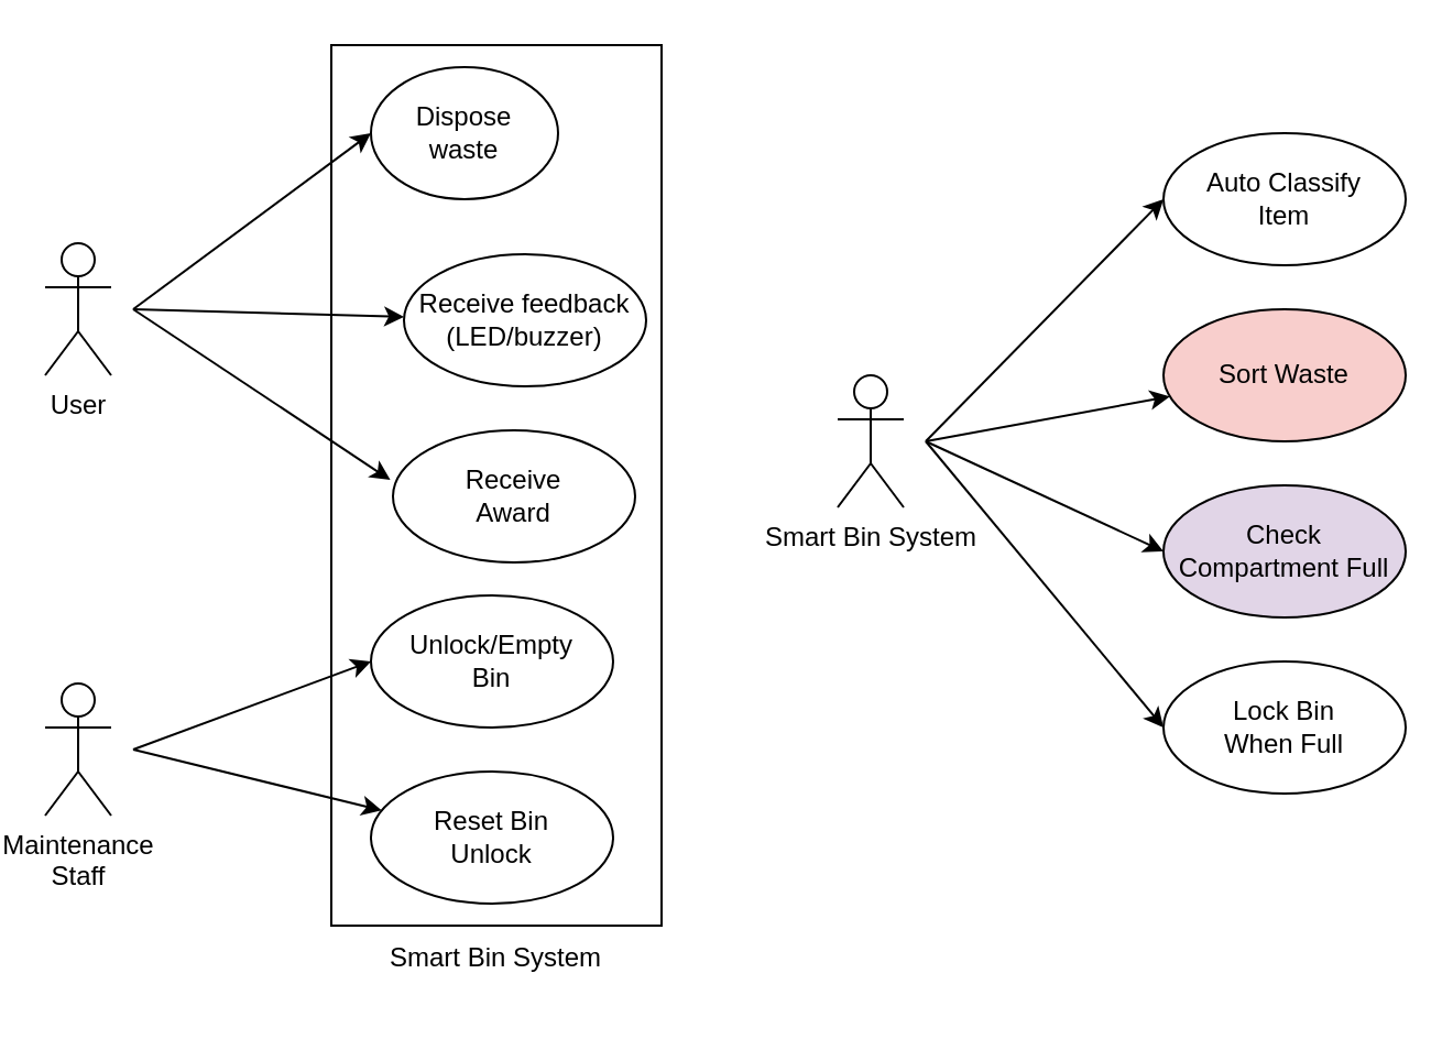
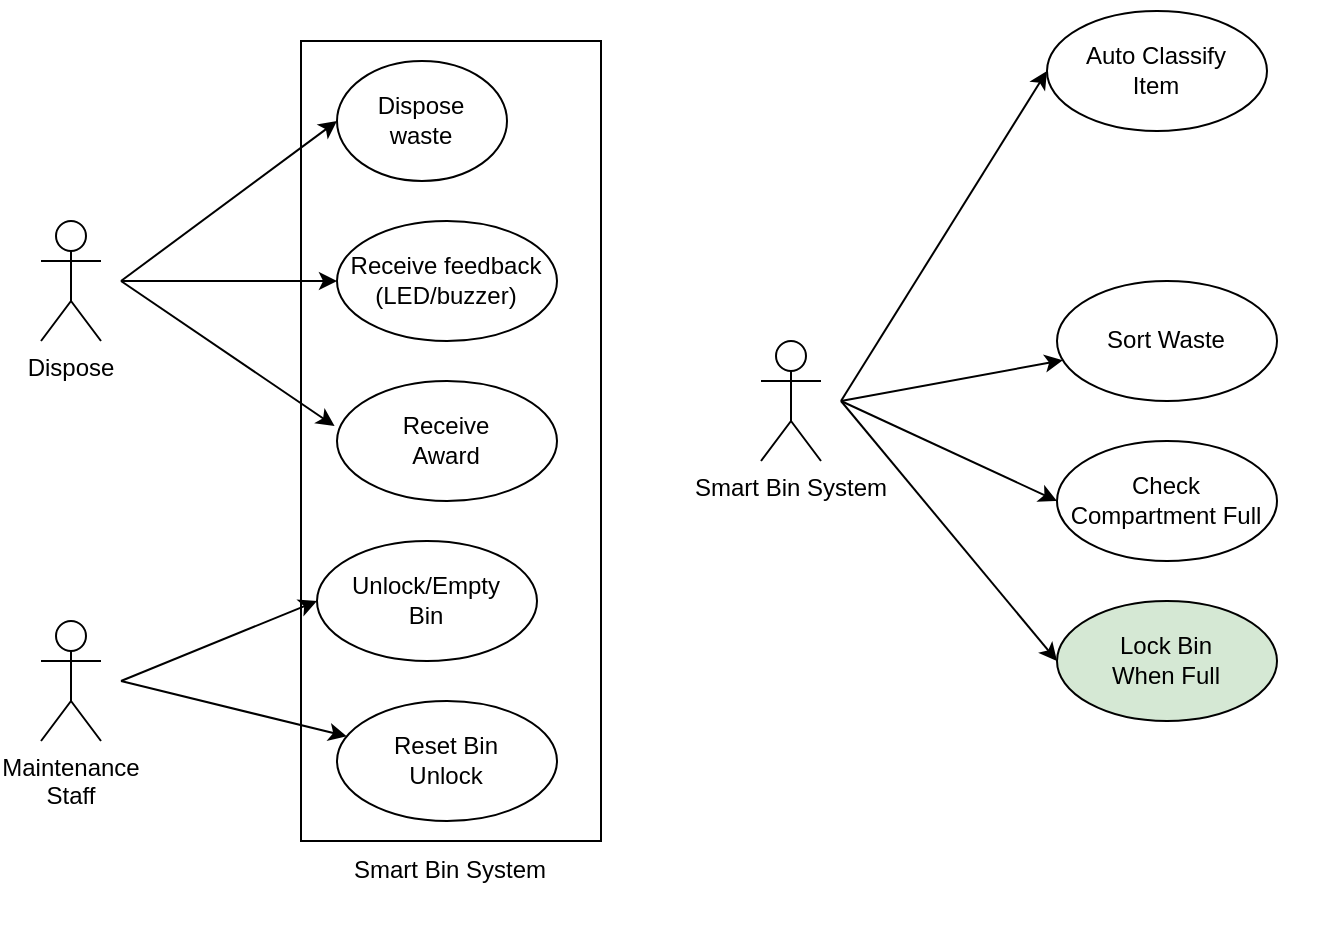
- <mxCell id="19" value="Auto Classify&lt;div&gt;Item&lt;/div&gt;" style="ellipse;whiteSpace=wrap;html=1;" vertex="1" parent="1"><mxGeometry x="528" y="60" width="110" height="60" as="geometry" /></mxCell>
+ <mxCell id="19" value="Auto Classify&lt;div&gt;Item&lt;/div&gt;" style="ellipse;whiteSpace=wrap;html=1;" vertex="1" parent="1"><mxGeometry x="523" y="5" width="110" height="60" as="geometry" /></mxCell>
- <mxCell id="7" value="Receive feedback&lt;div&gt;(LED/buzzer)&lt;/div&gt;" style="ellipse;whiteSpace=wrap;html=1;" vertex="1" parent="1"><mxGeometry x="183" y="115" width="110" height="60" as="geometry" /></mxCell>
+ <mxCell id="7" value="Receive feedback&lt;div&gt;(LED/buzzer)&lt;/div&gt;" style="ellipse;whiteSpace=wrap;html=1;" vertex="1" parent="1"><mxGeometry x="168" y="110" width="110" height="60" as="geometry" /></mxCell>
- <mxCell id="20" value="Sort Waste" style="ellipse;whiteSpace=wrap;html=1;fillColor=#f8cecc;" vertex="1" parent="1"><mxGeometry x="528" y="140" width="110" height="60" as="geometry" /></mxCell>
+ <mxCell id="20" value="Sort Waste" style="ellipse;whiteSpace=wrap;html=1;" vertex="1" parent="1"><mxGeometry x="528" y="140" width="110" height="60" as="geometry" /></mxCell>
- <mxCell id="5" value="User" style="shape=umlActor;verticalLabelPosition=bottom;verticalAlign=top;html=1;outlineConnect=0;" vertex="1" parent="1"><mxGeometry x="20" y="110" width="30" height="60" as="geometry" /></mxCell>
+ <mxCell id="5" value="Dispose" style="shape=umlActor;verticalLabelPosition=bottom;verticalAlign=top;html=1;outlineConnect=0;" vertex="1" parent="1"><mxGeometry x="20" y="110" width="30" height="60" as="geometry" /></mxCell>
- <mxCell id="8" value="Receive&lt;div&gt;Award&lt;/div&gt;" style="ellipse;whiteSpace=wrap;html=1;" vertex="1" parent="1"><mxGeometry x="178" y="195" width="110" height="60" as="geometry" /></mxCell>
+ <mxCell id="8" value="Receive&lt;div&gt;Award&lt;/div&gt;" style="ellipse;whiteSpace=wrap;html=1;" vertex="1" parent="1"><mxGeometry x="168" y="190" width="110" height="60" as="geometry" /></mxCell>
- <mxCell id="23" value="Check Compartment Full" style="ellipse;whiteSpace=wrap;html=1;fillColor=#e1d5e7;" vertex="1" parent="1"><mxGeometry x="528" y="220" width="110" height="60" as="geometry" /></mxCell>
+ <mxCell id="23" value="Check Compartment Full" style="ellipse;whiteSpace=wrap;html=1;" vertex="1" parent="1"><mxGeometry x="528" y="220" width="110" height="60" as="geometry" /></mxCell>
- <mxCell id="12" value="Unlock/Empty&lt;div&gt;Bin&lt;/div&gt;" style="ellipse;whiteSpace=wrap;html=1;" vertex="1" parent="1"><mxGeometry x="168" y="270" width="110" height="60" as="geometry" /></mxCell>
+ <mxCell id="12" value="Unlock/Empty&lt;div&gt;Bin&lt;/div&gt;" style="ellipse;whiteSpace=wrap;html=1;" vertex="1" parent="1"><mxGeometry x="158" y="270" width="110" height="60" as="geometry" /></mxCell>
- <mxCell id="24" value="Lock Bin&lt;div&gt;When Full&lt;/div&gt;" style="ellipse;whiteSpace=wrap;html=1;" vertex="1" parent="1"><mxGeometry x="528" y="300" width="110" height="60" as="geometry" /></mxCell>
+ <mxCell id="24" value="Lock Bin&lt;div&gt;When Full&lt;/div&gt;" style="ellipse;whiteSpace=wrap;html=1;fillColor=#d5e8d4;" vertex="1" parent="1"><mxGeometry x="528" y="300" width="110" height="60" as="geometry" /></mxCell>
